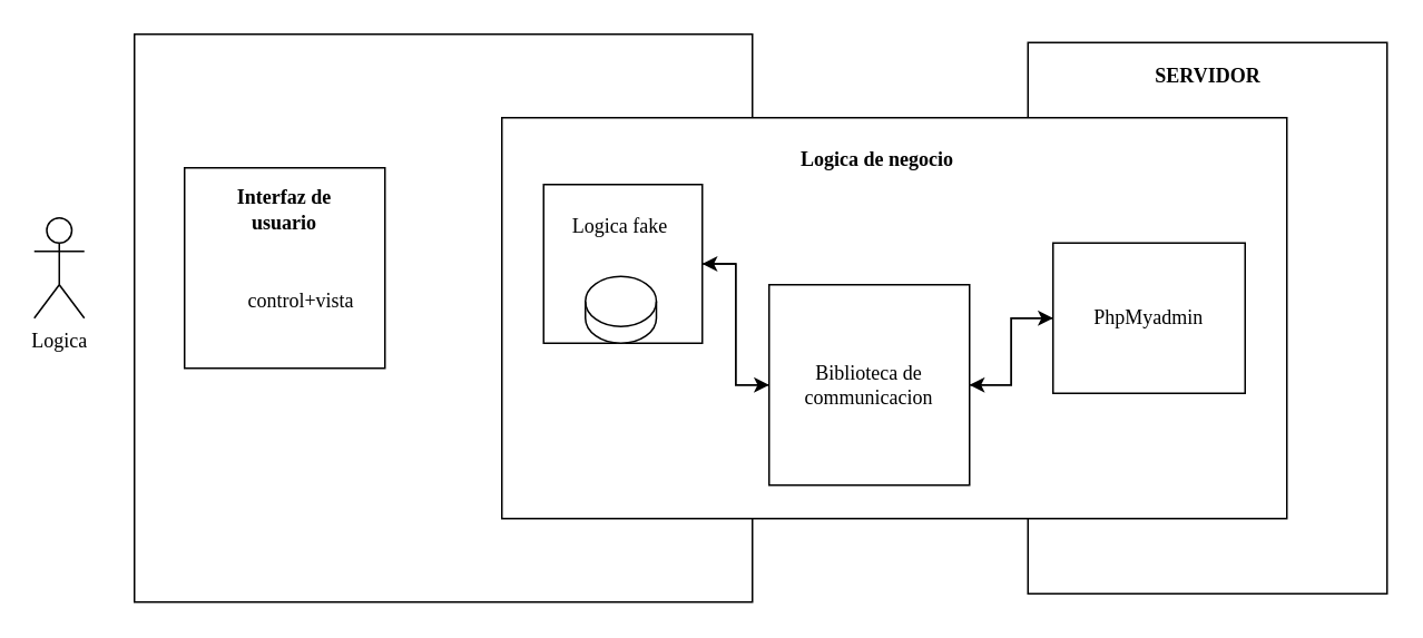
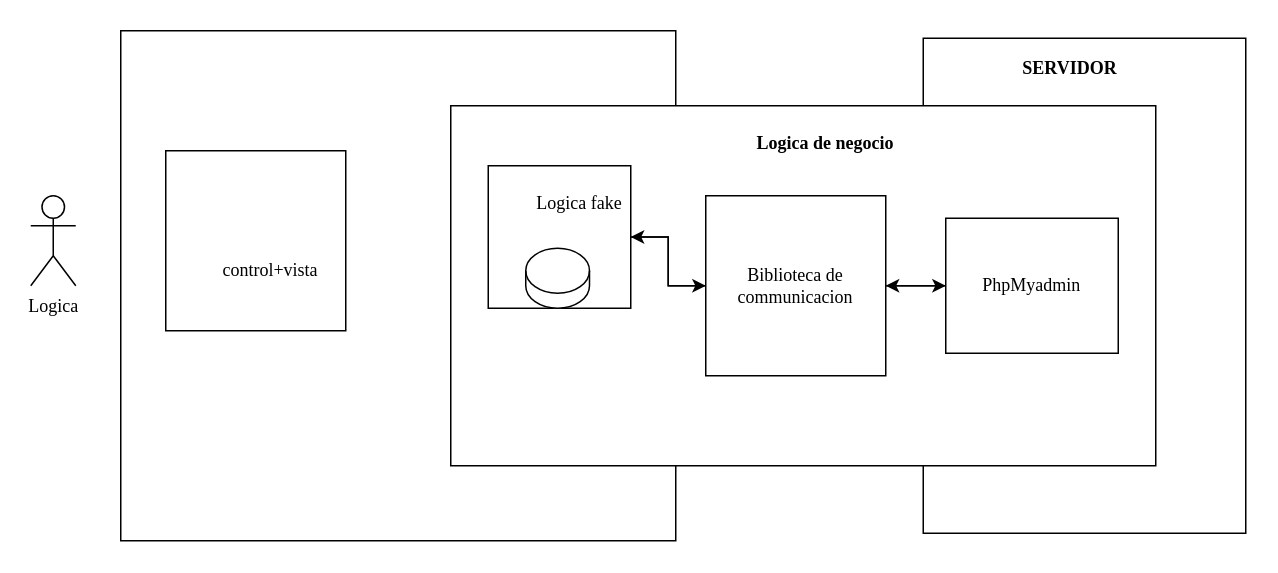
- <mxCell id="19" value="&lt;b&gt;SERVIDOR&lt;/b&gt;" style="text;html=1;strokeColor=none;fillColor=none;align=center;verticalAlign=middle;whiteSpace=wrap;rounded=0;fontFamily=Roboto Mono;fontSource=https%3A%2F%2Ffonts.googleapis.com%2Fcss%3Ffamily%3DRoboto%2BMono;" parent="1" vertex="1"><mxGeometry x="692.5" y="30" width="60" height="30" as="geometry" /></mxCell>
+ <mxCell id="19" value="&lt;b&gt;SERVIDOR&lt;/b&gt;" style="text;html=1;strokeColor=none;fillColor=none;align=center;verticalAlign=middle;whiteSpace=wrap;rounded=0;fontFamily=Roboto Mono;fontSource=https%3A%2F%2Ffonts.googleapis.com%2Fcss%3Ffamily%3DRoboto%2BMono;" parent="1" vertex="1"><mxGeometry x="682.5" y="30" width="60" height="30" as="geometry" /></mxCell>
- <mxCell id="9" value="&lt;b&gt;Logica de negocio&lt;/b&gt;" style="text;html=1;strokeColor=none;fillColor=none;align=center;verticalAlign=middle;whiteSpace=wrap;rounded=0;fontFamily=Roboto Mono;fontSource=https%3A%2F%2Ffonts.googleapis.com%2Fcss%3Ffamily%3DRoboto%2BMono;" parent="1" vertex="1"><mxGeometry x="460" y="80" width="130" height="30" as="geometry" /></mxCell>
+ <mxCell id="9" value="&lt;b&gt;Logica de negocio&lt;/b&gt;" style="text;html=1;strokeColor=none;fillColor=none;align=center;verticalAlign=middle;whiteSpace=wrap;rounded=0;fontFamily=Roboto Mono;fontSource=https%3A%2F%2Ffonts.googleapis.com%2Fcss%3Ffamily%3DRoboto%2BMono;" parent="1" vertex="1"><mxGeometry x="485" y="80" width="130" height="30" as="geometry" /></mxCell>
- <mxCell id="7" value="&lt;b&gt;&lt;font data-font-src=&quot;https://fonts.googleapis.com/css?family=Roboto+Mono&quot;&gt;Interfaz de usuario&lt;/font&gt;&lt;/b&gt;" style="text;html=1;strokeColor=none;fillColor=none;align=center;verticalAlign=middle;whiteSpace=wrap;rounded=0;fontFamily=Roboto Mono;fontSource=https%3A%2F%2Ffonts.googleapis.com%2Fcss%3Ffamily%3DRoboto%2BMono;" parent="1" vertex="1"><mxGeometry x="140" y="110" width="60" height="30" as="geometry" /></mxCell>
- <mxCell id="15" value="Logica fake" style="text;html=1;strokeColor=none;fillColor=none;align=center;verticalAlign=middle;whiteSpace=wrap;rounded=0;fontFamily=Roboto Mono;fontSource=https%3A%2F%2Ffonts.googleapis.com%2Fcss%3Ffamily%3DRoboto%2BMono;" parent="1" vertex="1"><mxGeometry x="341.25" y="120" width="60" height="30" as="geometry" /></mxCell>
+ <mxCell id="15" value="Logica fake" style="text;html=1;strokeColor=none;fillColor=none;align=center;verticalAlign=middle;whiteSpace=wrap;rounded=0;fontFamily=Roboto Mono;fontSource=https%3A%2F%2Ffonts.googleapis.com%2Fcss%3Ffamily%3DRoboto%2BMono;" parent="1" vertex="1"><mxGeometry x="356.25" y="120" width="60" height="30" as="geometry" /></mxCell>
- <mxCell id="12" value="Biblioteca de communicacion" style="whiteSpace=wrap;html=1;aspect=fixed;fontFamily=Roboto Mono;fontSource=https%3A%2F%2Ffonts.googleapis.com%2Fcss%3Ffamily%3DRoboto%2BMono;" parent="1" vertex="1"><mxGeometry x="460" y="170" width="120" height="120" as="geometry" /></mxCell>
+ <mxCell id="12" value="Biblioteca de communicacion" style="whiteSpace=wrap;html=1;aspect=fixed;fontFamily=Roboto Mono;fontSource=https%3A%2F%2Ffonts.googleapis.com%2Fcss%3Ffamily%3DRoboto%2BMono;" parent="1" vertex="1"><mxGeometry x="470" y="130" width="120" height="120" as="geometry" /></mxCell>
